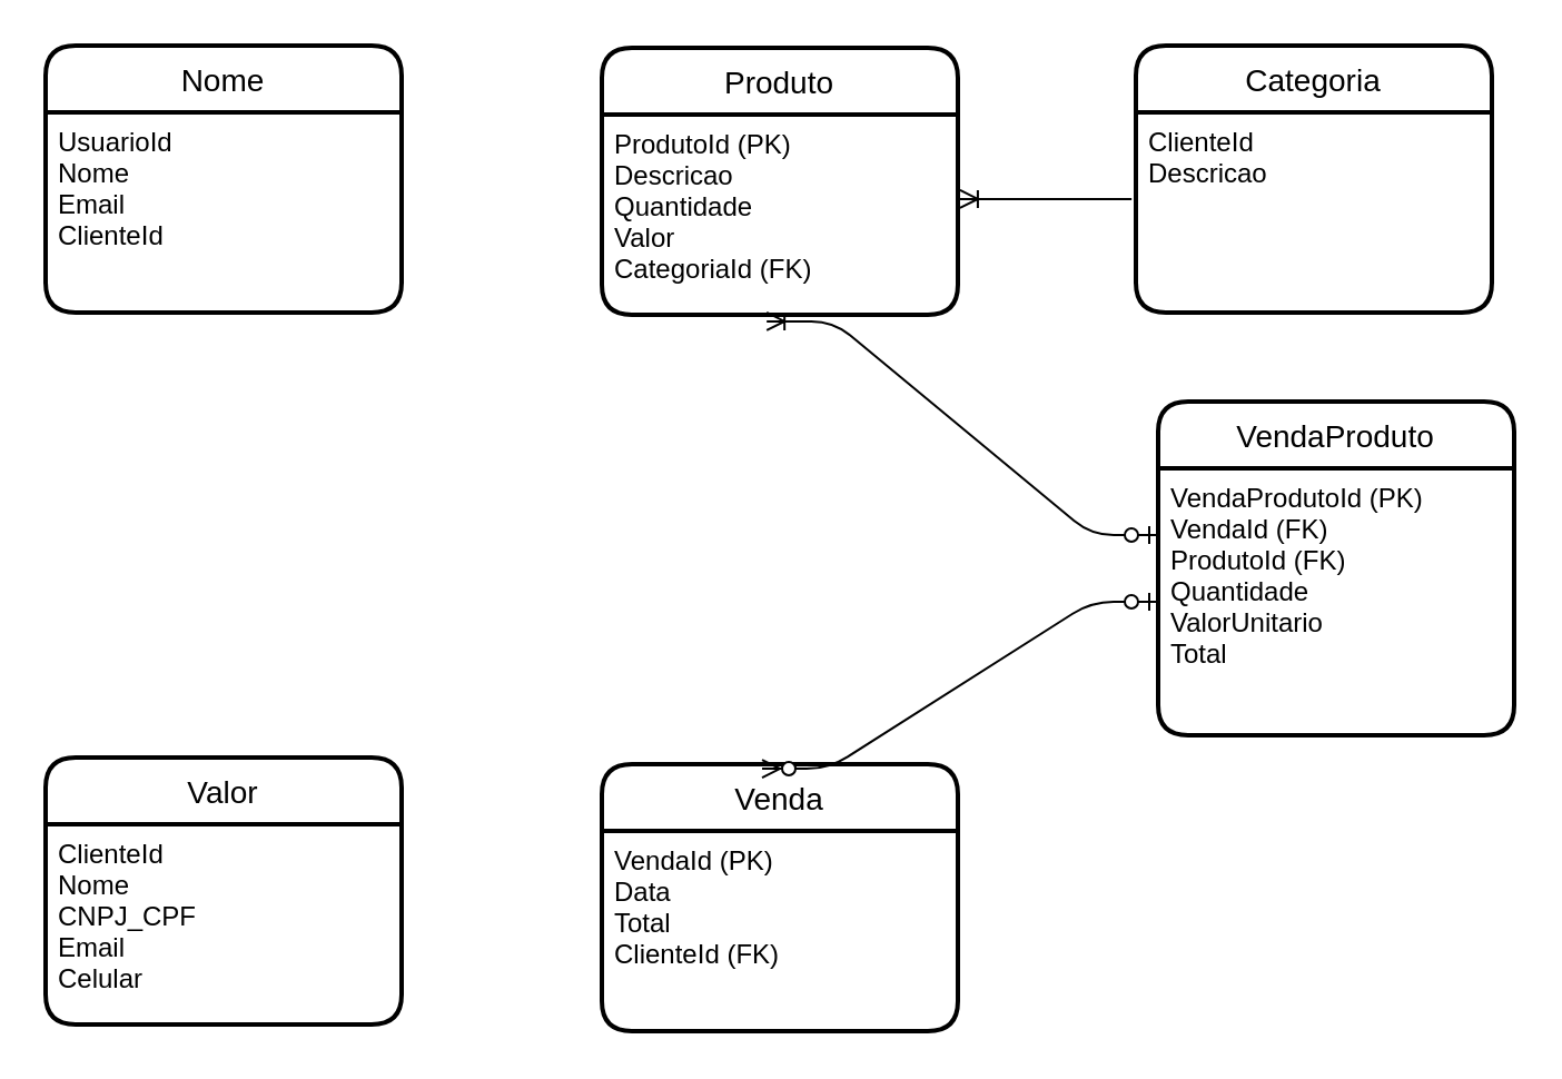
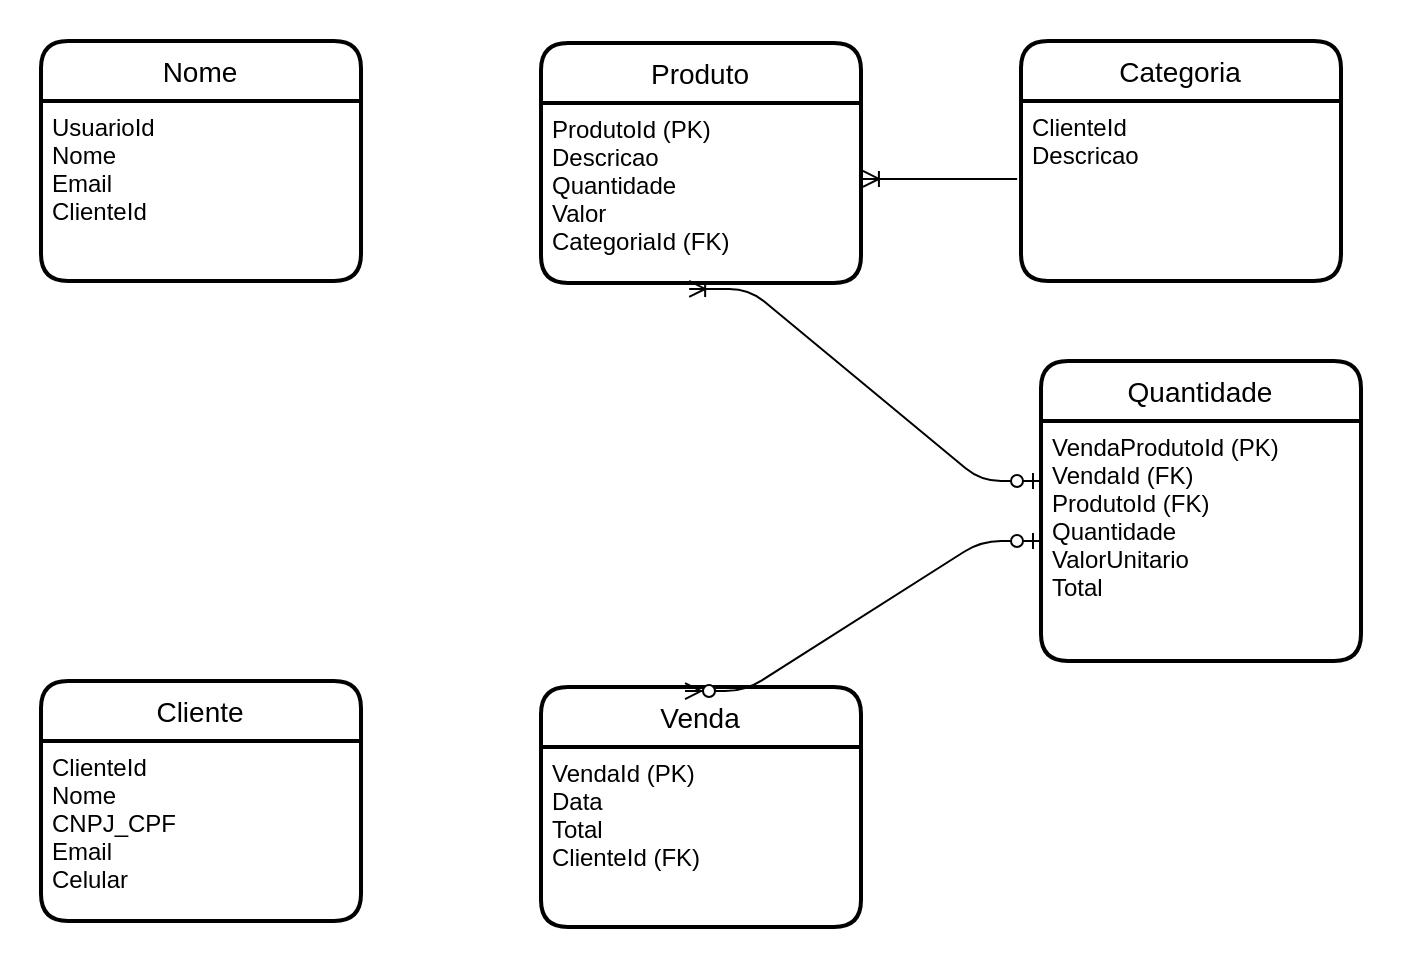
- <mxCell id="13" value="VendaProduto" style="swimlane;childLayout=stackLayout;horizontal=1;startSize=30;horizontalStack=0;rounded=1;fontSize=14;fontStyle=0;strokeWidth=2;resizeParent=0;resizeLast=1;shadow=0;dashed=0;align=center;" vertex="1" parent="1"><mxGeometry x="520" y="180" width="160" height="150" as="geometry" /></mxCell>
+ <mxCell id="13" value="Quantidade" style="swimlane;childLayout=stackLayout;horizontal=1;startSize=30;horizontalStack=0;rounded=1;fontSize=14;fontStyle=0;strokeWidth=2;resizeParent=0;resizeLast=1;shadow=0;dashed=0;align=center;" vertex="1" parent="1"><mxGeometry x="520" y="180" width="160" height="150" as="geometry" /></mxCell>
- <mxCell id="8" value="Valor" style="swimlane;childLayout=stackLayout;horizontal=1;startSize=30;horizontalStack=0;rounded=1;fontSize=14;fontStyle=0;strokeWidth=2;resizeParent=0;resizeLast=1;shadow=0;dashed=0;align=center;" vertex="1" parent="1"><mxGeometry x="20" y="340" width="160" height="120" as="geometry" /></mxCell>
+ <mxCell id="8" value="Cliente" style="swimlane;childLayout=stackLayout;horizontal=1;startSize=30;horizontalStack=0;rounded=1;fontSize=14;fontStyle=0;strokeWidth=2;resizeParent=0;resizeLast=1;shadow=0;dashed=0;align=center;" vertex="1" parent="1"><mxGeometry x="20" y="340" width="160" height="120" as="geometry" /></mxCell>
